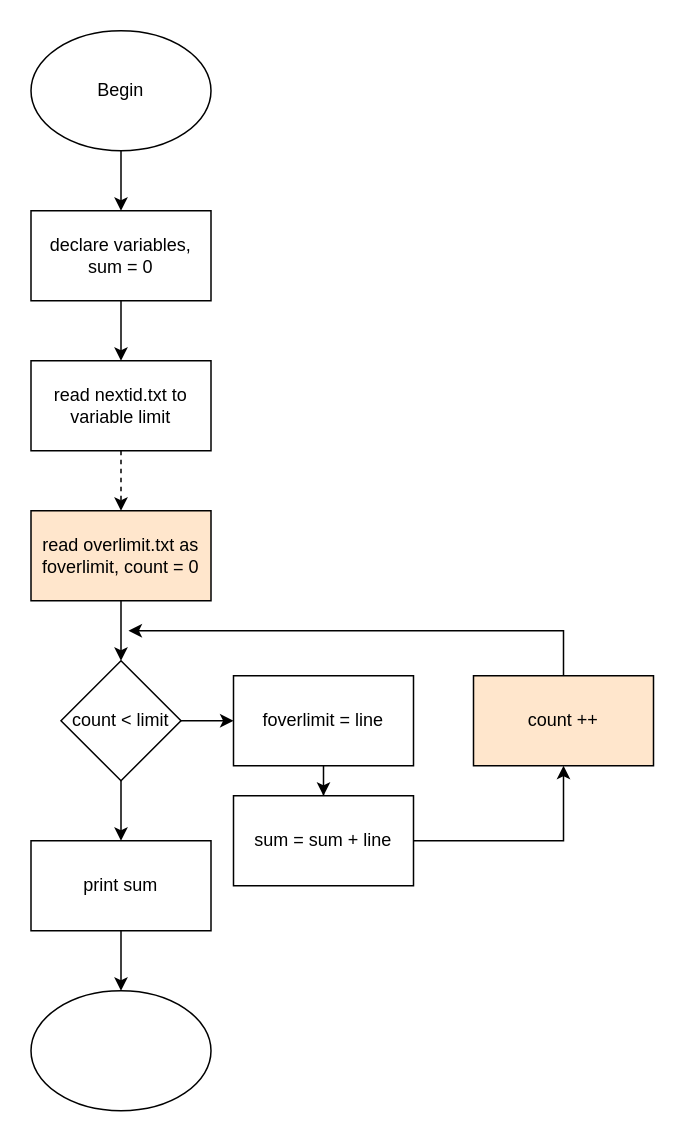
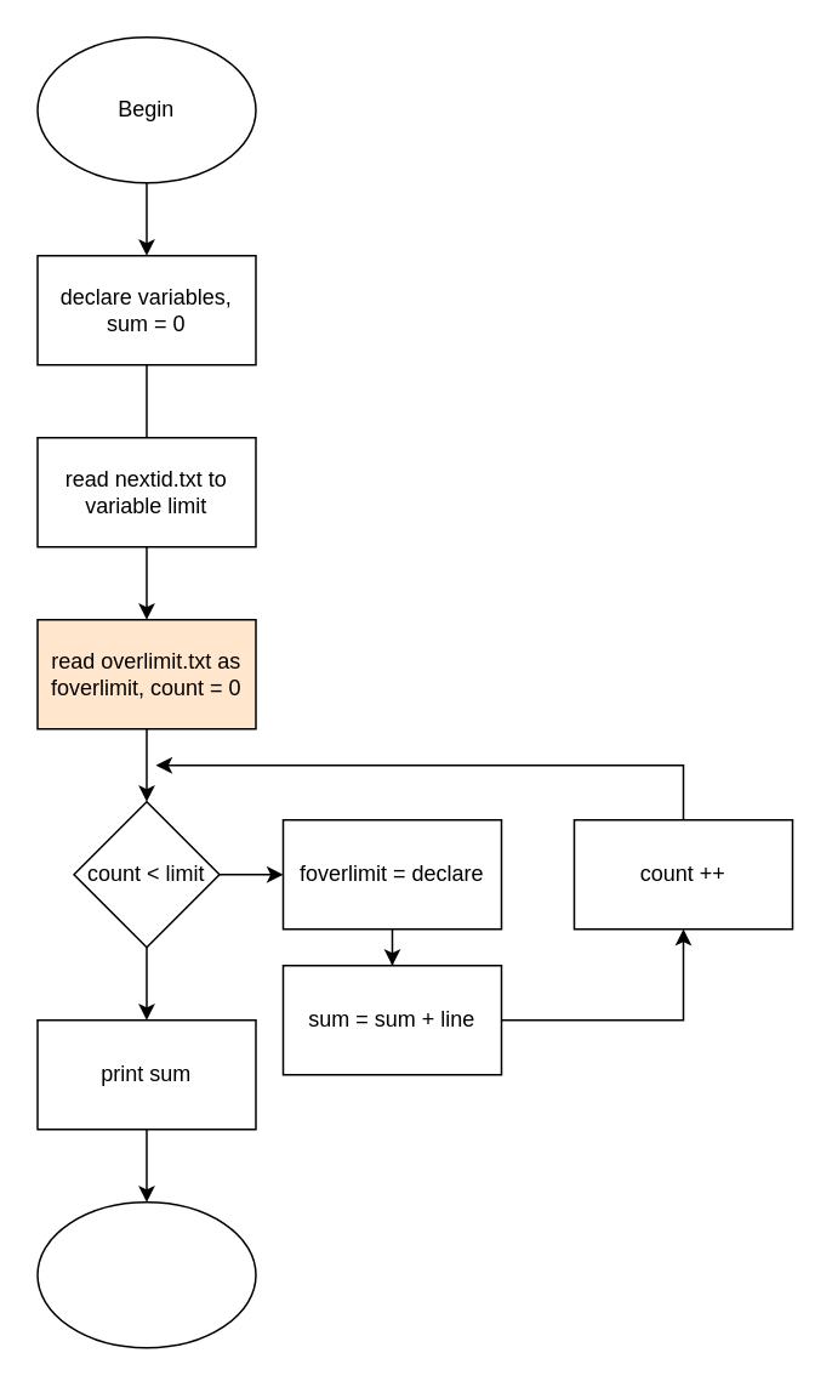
- <mxCell id="4" value="" style="edgeStyle=orthogonalEdgeStyle;rounded=0;orthogonalLoop=1;jettySize=auto;html=1;" parent="1" source="5" target="7" edge="1"><mxGeometry relative="1" as="geometry" /></mxCell>
+ <mxCell id="4" value="" style="edgeStyle=orthogonalEdgeStyle;rounded=0;orthogonalLoop=1;jettySize=auto;html=1;endArrow=none;" parent="1" source="5" target="7" edge="1"><mxGeometry relative="1" as="geometry" /></mxCell>
- <mxCell id="6" value="" style="edgeStyle=orthogonalEdgeStyle;rounded=0;orthogonalLoop=1;jettySize=auto;html=1;dashed=1;" parent="1" source="7" target="10" edge="1"><mxGeometry relative="1" as="geometry" /></mxCell>
+ <mxCell id="6" value="" style="edgeStyle=orthogonalEdgeStyle;rounded=0;orthogonalLoop=1;jettySize=auto;html=1;" parent="1" source="7" target="10" edge="1"><mxGeometry relative="1" as="geometry" /></mxCell>
- <mxCell id="14" value="foverlimit = line" style="rounded=0;whiteSpace=wrap;html=1;" parent="1" vertex="1"><mxGeometry x="155" y="450" width="120" height="60" as="geometry" /></mxCell>
+ <mxCell id="14" value="foverlimit = declare" style="rounded=0;whiteSpace=wrap;html=1;" parent="1" vertex="1"><mxGeometry x="155" y="450" width="120" height="60" as="geometry" /></mxCell>
- <mxCell id="18" value="count ++" style="rounded=0;whiteSpace=wrap;html=1;fillColor=#ffe6cc;" parent="1" vertex="1"><mxGeometry x="315" y="450" width="120" height="60" as="geometry" /></mxCell>
+ <mxCell id="18" value="count ++" style="rounded=0;whiteSpace=wrap;html=1;" parent="1" vertex="1"><mxGeometry x="315" y="450" width="120" height="60" as="geometry" /></mxCell>
